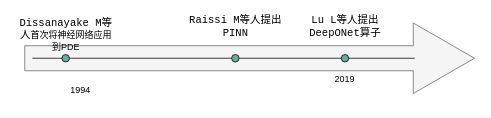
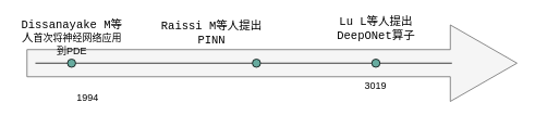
- <mxCell id="10" value="&lt;span style=&quot;font-family: Consolas, &amp;quot;Courier New&amp;quot;, monospace; font-size: 14px;&quot;&gt;Raissi&lt;/span&gt;&lt;span style=&quot;font-family: Consolas, &amp;quot;Courier New&amp;quot;, monospace; font-size: 14px;&quot;&gt;&amp;nbsp;M等人提出PINN&lt;/span&gt;" style="text;html=1;strokeColor=none;fillColor=none;align=center;verticalAlign=middle;whiteSpace=wrap;rounded=0;labelBackgroundColor=none;fontColor=default;" vertex="1" parent="1"><mxGeometry x="246.75" y="20" width="132.5" height="30" as="geometry" /></mxCell>
+ <mxCell id="10" value="&lt;span style=&quot;font-family: Consolas, &amp;quot;Courier New&amp;quot;, monospace; font-size: 14px;&quot;&gt;Raissi&lt;/span&gt;&lt;span style=&quot;font-family: Consolas, &amp;quot;Courier New&amp;quot;, monospace; font-size: 14px;&quot;&gt;&amp;nbsp;M等人提出PINN&lt;/span&gt;" style="text;html=1;strokeColor=none;fillColor=none;align=center;verticalAlign=middle;whiteSpace=wrap;rounded=0;labelBackgroundColor=none;fontColor=default;" vertex="1" parent="1"><mxGeometry x="191.75" y="25" width="132.5" height="30" as="geometry" /></mxCell>
- <mxCell id="8" value="2019" style="text;html=1;strokeColor=none;fillColor=none;align=center;verticalAlign=middle;whiteSpace=wrap;rounded=0;labelBackgroundColor=none;fontColor=default;" vertex="1" parent="1"><mxGeometry x="429" y="90" width="60" height="30" as="geometry" /></mxCell>
+ <mxCell id="8" value="3019" style="text;html=1;strokeColor=none;fillColor=none;align=center;verticalAlign=middle;whiteSpace=wrap;rounded=0;labelBackgroundColor=none;fontColor=default;" vertex="1" parent="1"><mxGeometry x="429" y="90" width="60" height="30" as="geometry" /></mxCell>
